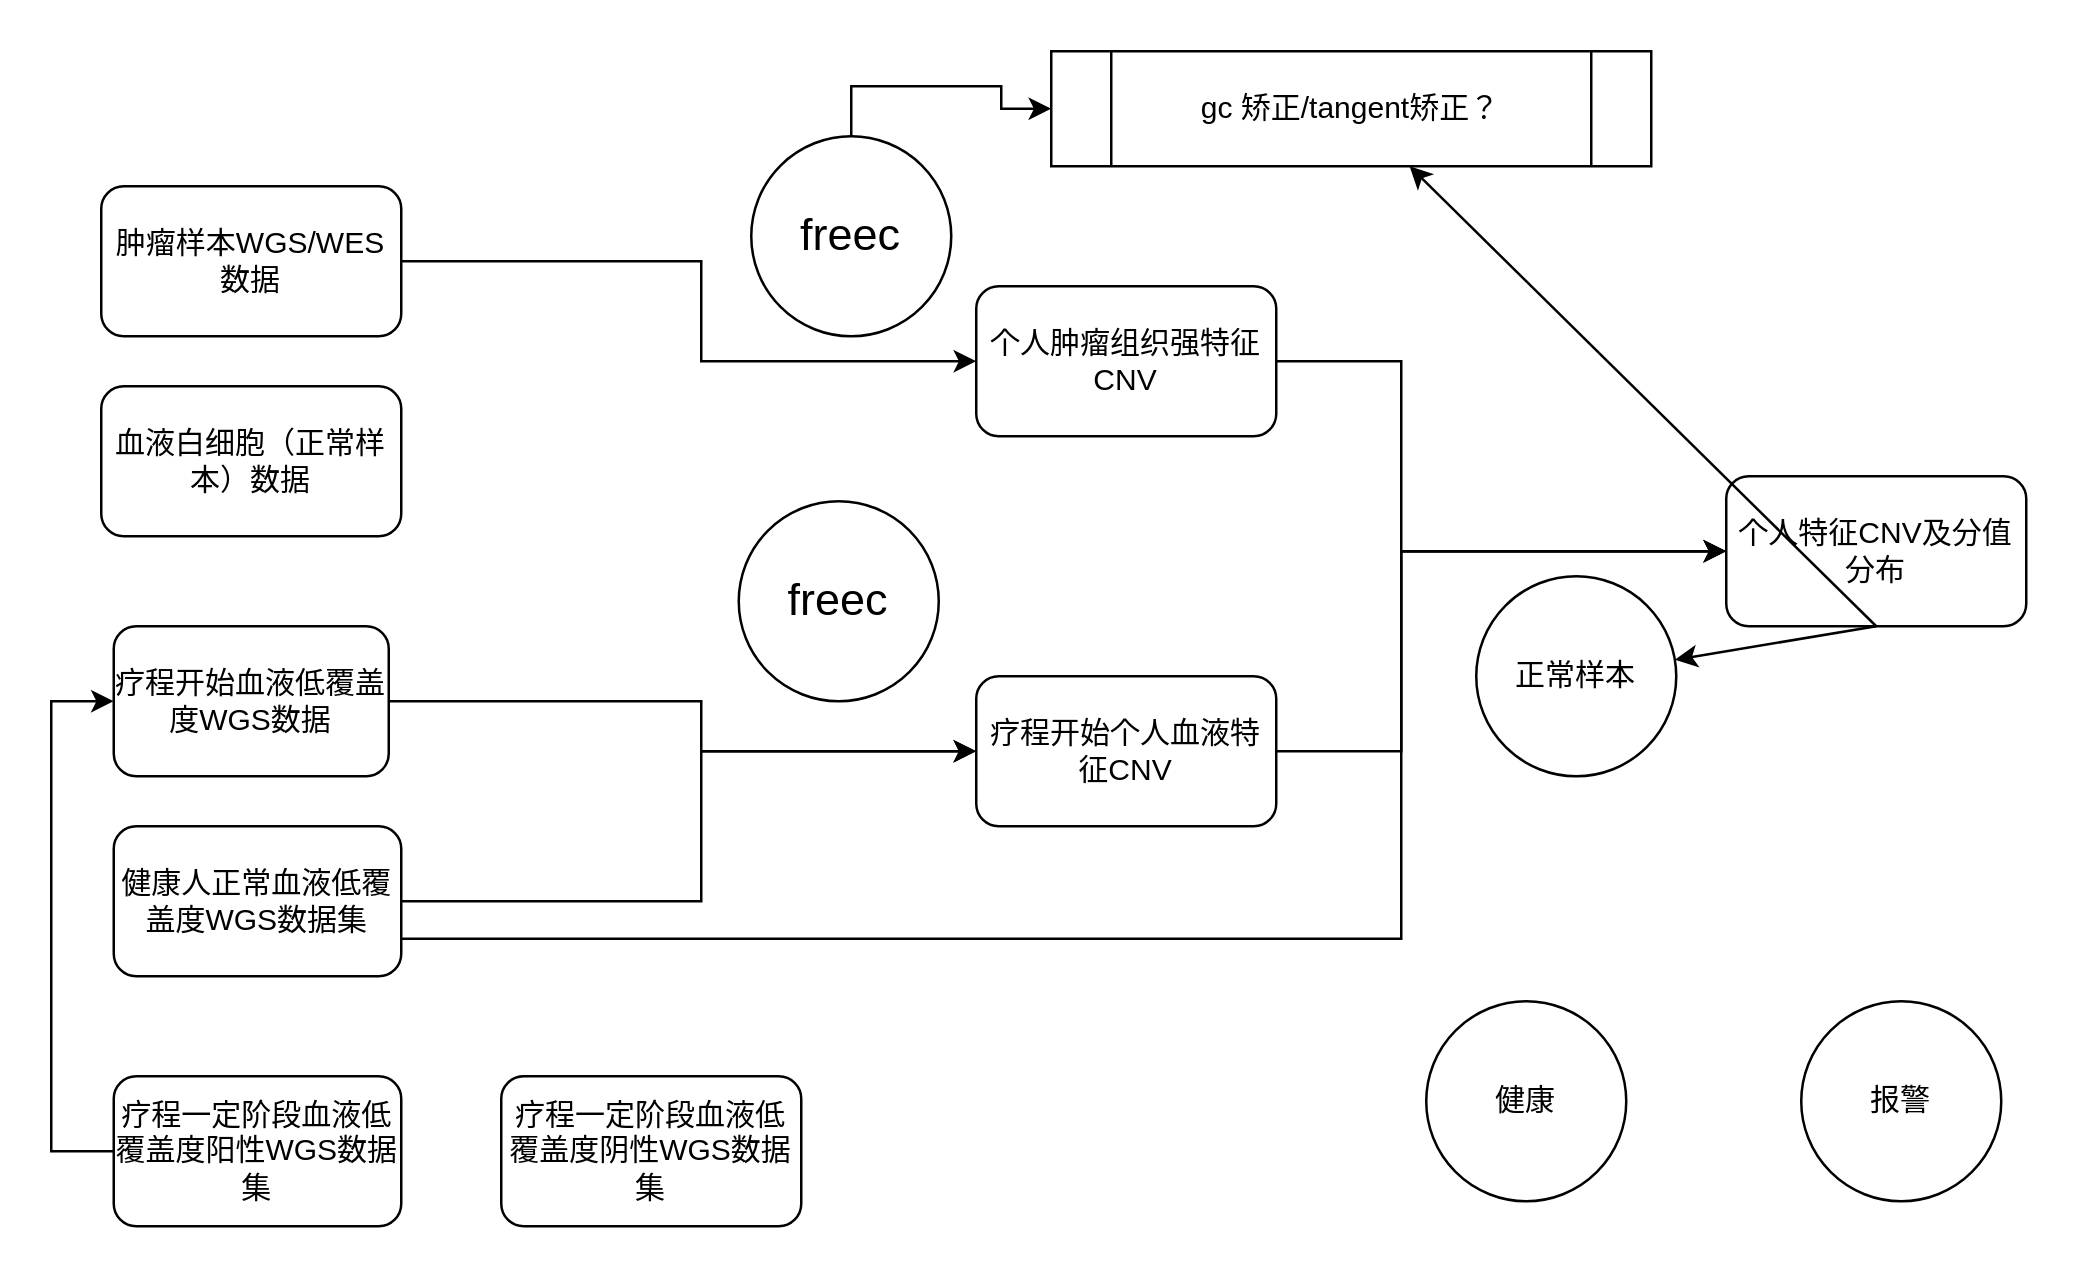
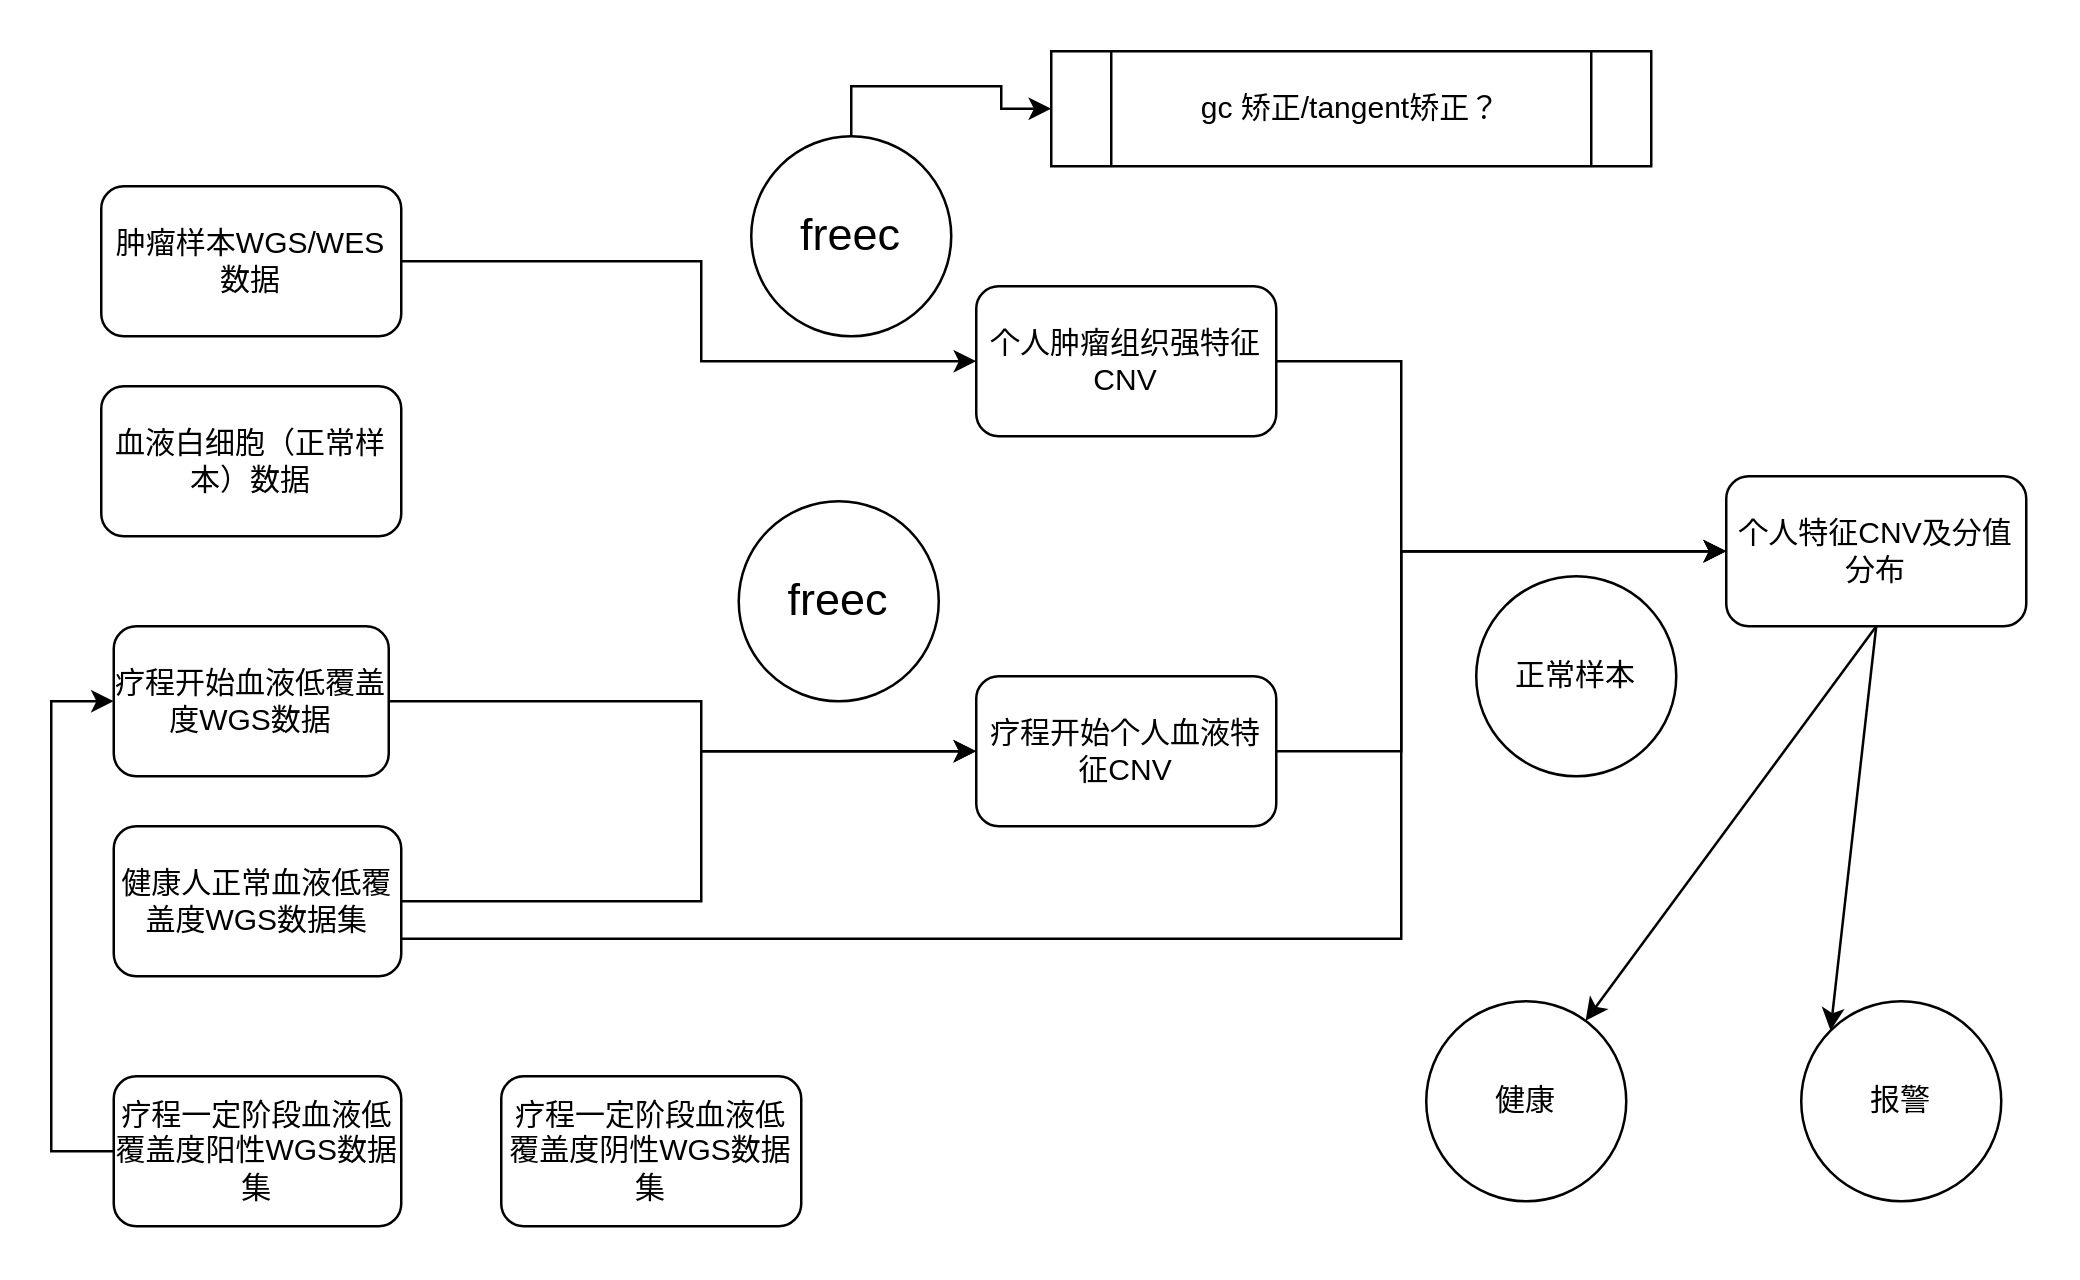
- <mxCell id="27" value="" style="endArrow=classic;html=1;exitX=0.5;exitY=1;exitDx=0;exitDy=0;" edge="1" parent="1" source="18" target="10"><mxGeometry width="50" height="50" relative="1" as="geometry"><mxPoint x="10" y="560" as="sourcePoint" /><mxPoint x="60" y="510" as="targetPoint" /></mxGeometry></mxCell>
+ <mxCell id="27" value="" style="endArrow=classic;html=1;exitX=0.5;exitY=1;exitDx=0;exitDy=0;" edge="1" parent="1" source="18" target="25"><mxGeometry width="50" height="50" relative="1" as="geometry"><mxPoint x="10" y="560" as="sourcePoint" /><mxPoint x="60" y="510" as="targetPoint" /></mxGeometry></mxCell>
- <mxCell id="28" value="" style="endArrow=classic;html=1;exitX=0.5;exitY=1;exitDx=0;exitDy=0;" edge="1" parent="1" source="18" target="21"><mxGeometry width="50" height="50" relative="1" as="geometry"><mxPoint x="10" y="560" as="sourcePoint" /><mxPoint x="60" y="510" as="targetPoint" /></mxGeometry></mxCell>
+ <mxCell id="28" value="" style="endArrow=classic;html=1;exitX=0.5;exitY=1;exitDx=0;exitDy=0;entryX=0;entryY=0;entryDx=0;entryDy=0;" edge="1" parent="1" source="18" target="26"><mxGeometry width="50" height="50" relative="1" as="geometry"><mxPoint x="10" y="560" as="sourcePoint" /><mxPoint x="60" y="510" as="targetPoint" /></mxGeometry></mxCell>
